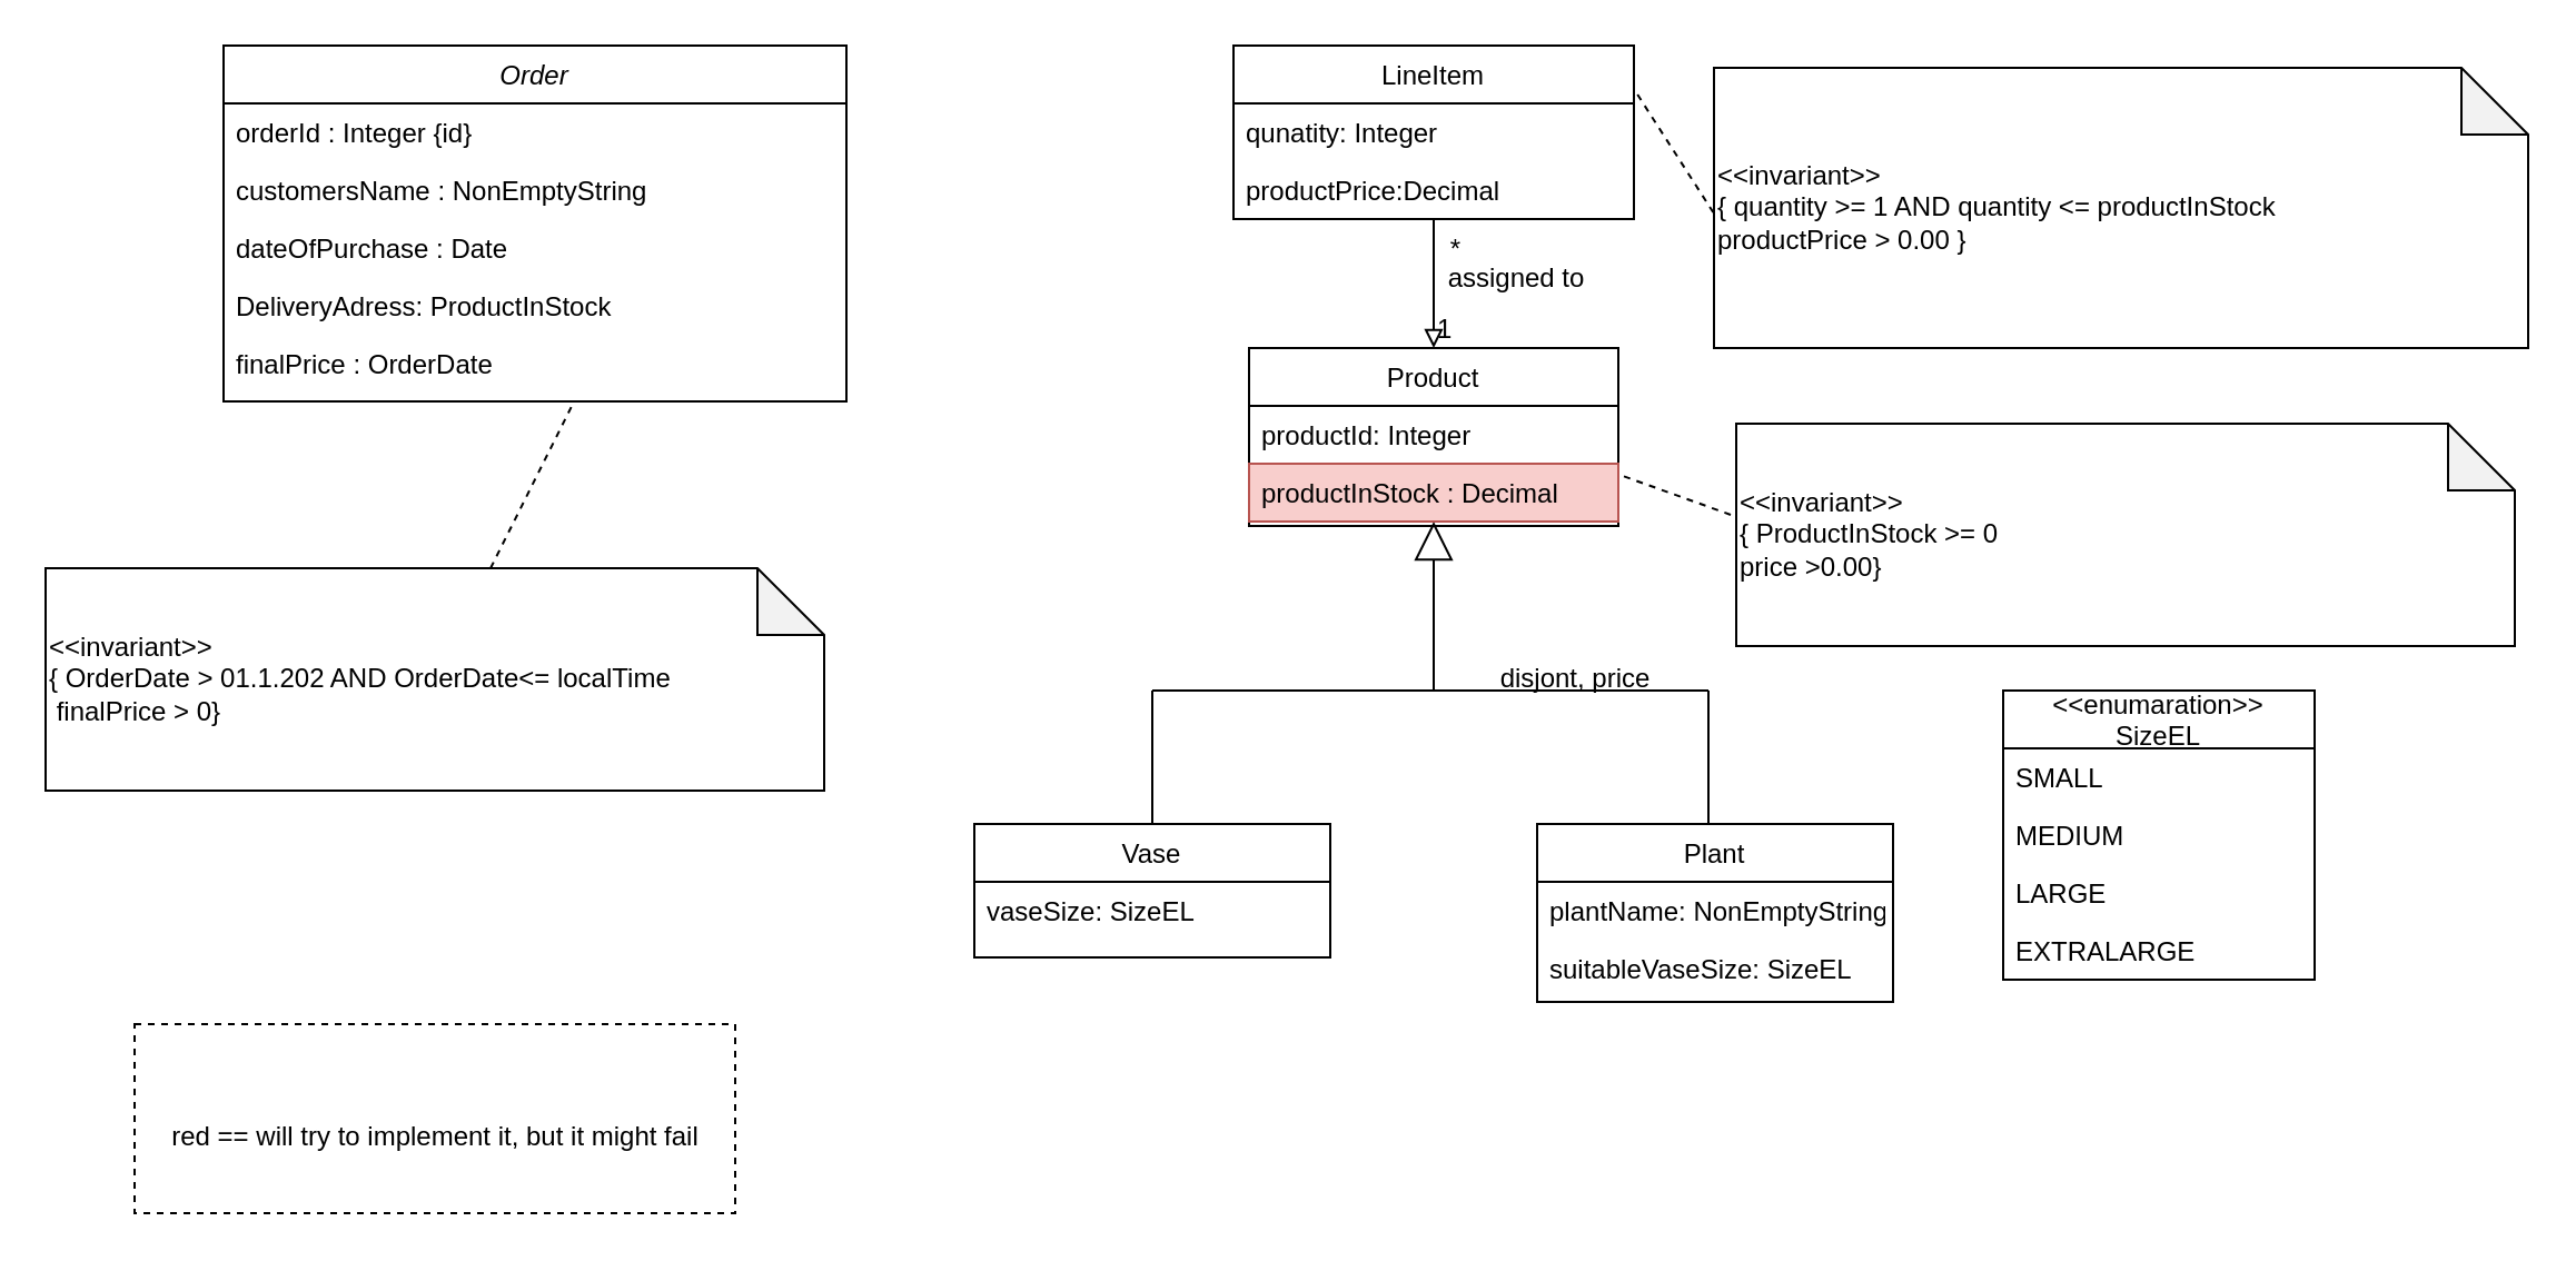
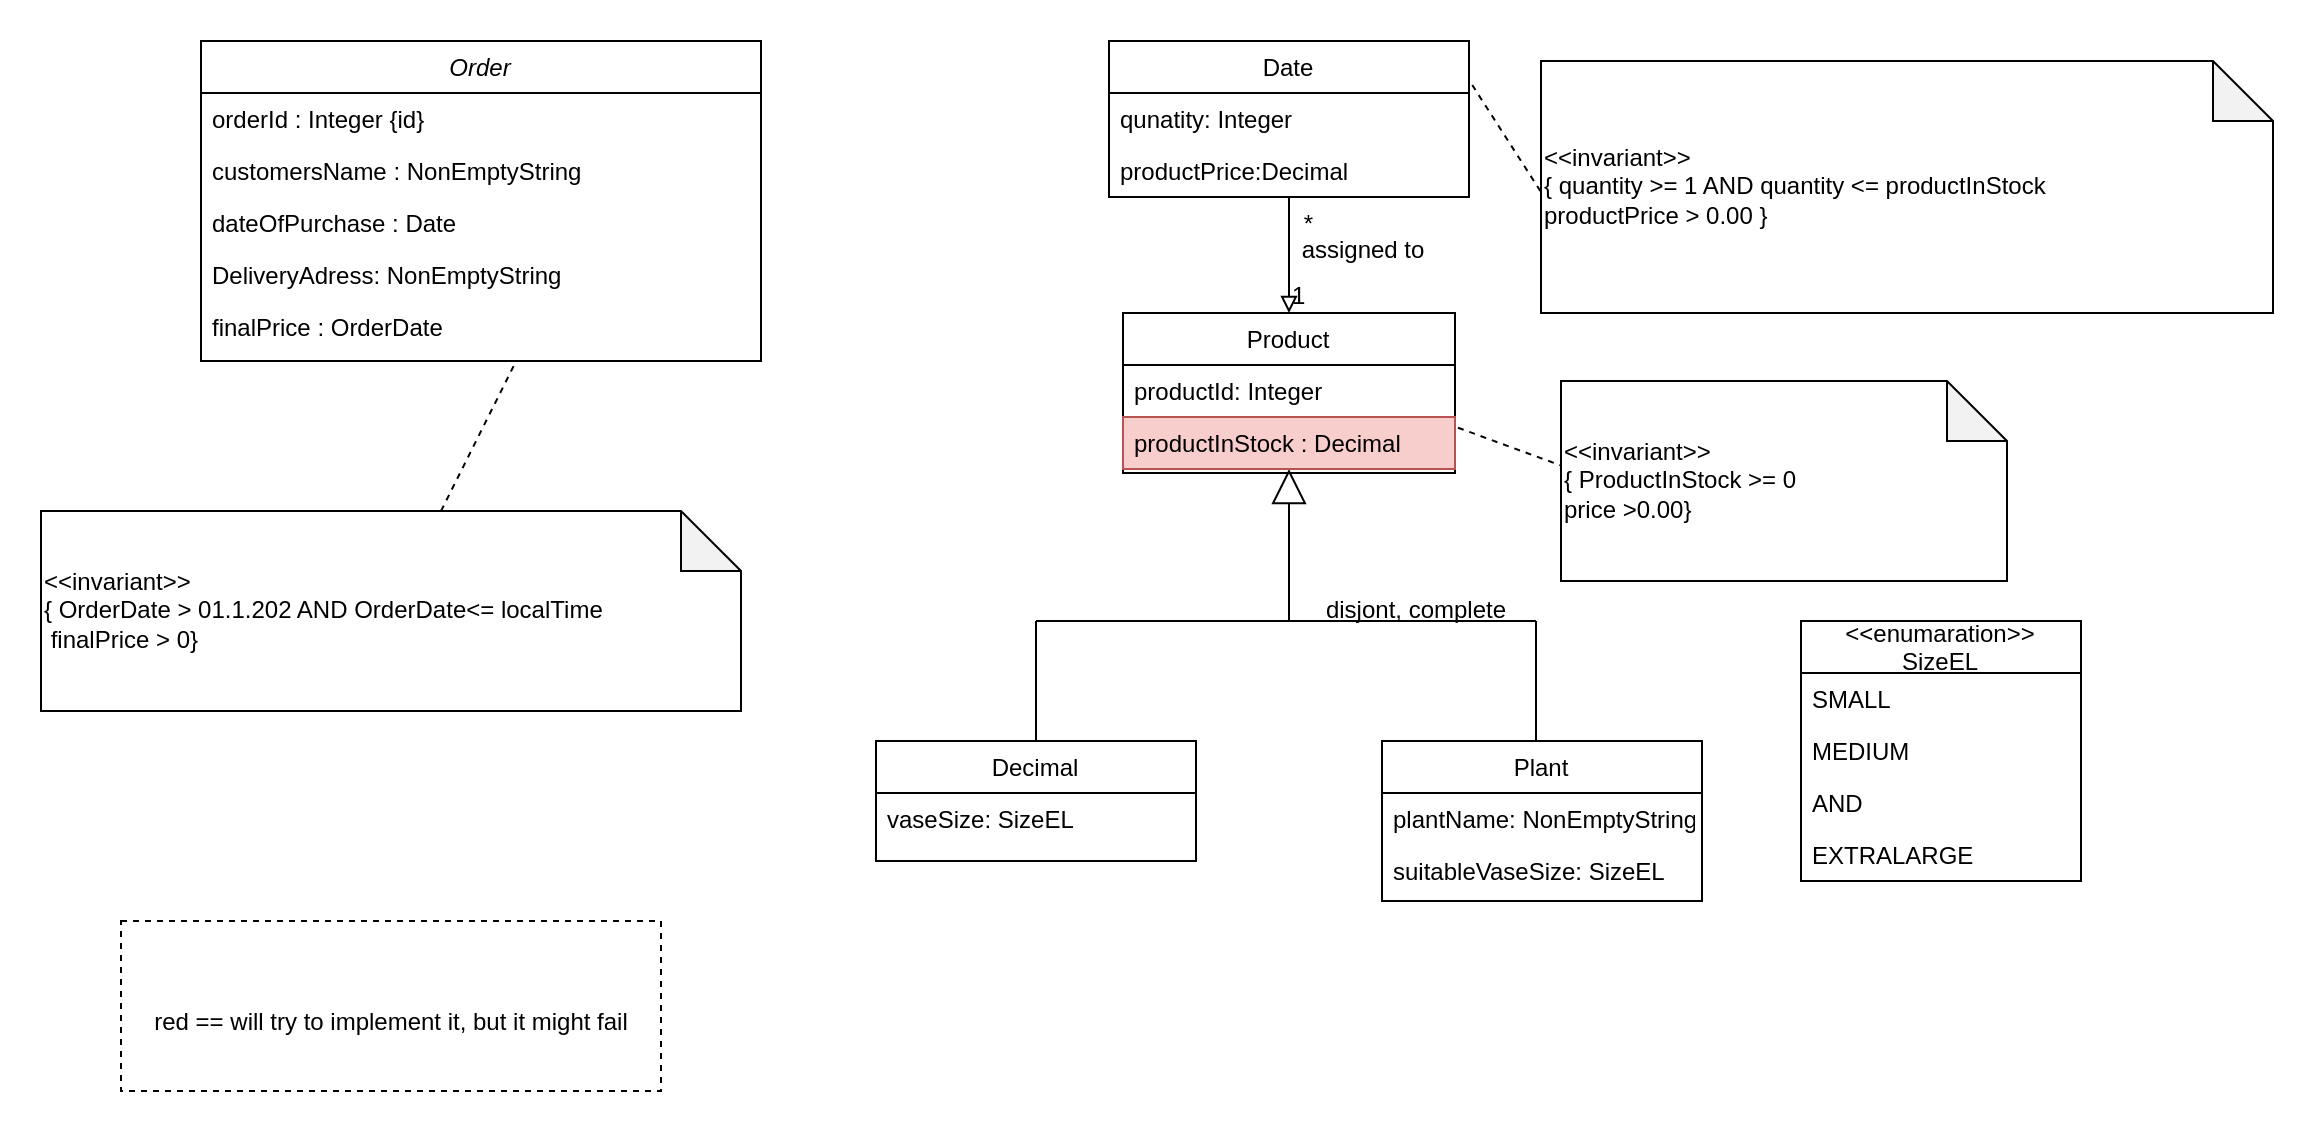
- <mxCell id="22" value="LineItem" style="swimlane;fontStyle=0;childLayout=stackLayout;horizontal=1;startSize=26;fillColor=none;horizontalStack=0;resizeParent=1;resizeParentMax=0;resizeLast=0;collapsible=1;marginBottom=0;" parent="1" vertex="1"><mxGeometry x="554" y="20" width="180" height="78" as="geometry" /></mxCell>
+ <mxCell id="22" value="Date" style="swimlane;fontStyle=0;childLayout=stackLayout;horizontal=1;startSize=26;fillColor=none;horizontalStack=0;resizeParent=1;resizeParentMax=0;resizeLast=0;collapsible=1;marginBottom=0;" parent="1" vertex="1"><mxGeometry x="554" y="20" width="180" height="78" as="geometry" /></mxCell>
- <mxCell id="6" value="DeliveryAdress: ProductInStock" style="text;align=left;verticalAlign=top;spacingLeft=4;spacingRight=4;overflow=hidden;rotatable=0;points=[[0,0.5],[1,0.5]];portConstraint=eastwest;rounded=0;shadow=0;html=0;" parent="2" vertex="1"><mxGeometry y="104" width="280" height="26" as="geometry" /></mxCell>
+ <mxCell id="6" value="DeliveryAdress: NonEmptyString" style="text;align=left;verticalAlign=top;spacingLeft=4;spacingRight=4;overflow=hidden;rotatable=0;points=[[0,0.5],[1,0.5]];portConstraint=eastwest;rounded=0;shadow=0;html=0;" parent="2" vertex="1"><mxGeometry y="104" width="280" height="26" as="geometry" /></mxCell>
- <mxCell id="29" value="&amp;lt;&amp;lt;invariant&amp;gt;&amp;gt;&lt;br&gt;{ ProductInStock &amp;gt;= 0 &lt;br&gt;price &amp;gt;0.00}&amp;nbsp;" style="shape=note;whiteSpace=wrap;html=1;backgroundOutline=1;darkOpacity=0.05;align=left;" parent="1" vertex="1"><mxGeometry x="780" y="190" width="350" height="100" as="geometry" /></mxCell>
+ <mxCell id="29" value="&amp;lt;&amp;lt;invariant&amp;gt;&amp;gt;&lt;br&gt;{ ProductInStock &amp;gt;= 0 &lt;br&gt;price &amp;gt;0.00}&amp;nbsp;" style="shape=note;whiteSpace=wrap;html=1;backgroundOutline=1;darkOpacity=0.05;align=left;" parent="1" vertex="1"><mxGeometry x="780" y="190" width="223" height="100" as="geometry" /></mxCell>
- <mxCell id="35" value="disjont, price" style="text;html=1;strokeColor=none;fillColor=none;align=center;verticalAlign=middle;whiteSpace=wrap;rounded=0;" vertex="1" parent="1"><mxGeometry x="657.5" y="290" width="100" height="30" as="geometry" /></mxCell>
+ <mxCell id="35" value="disjont, complete" style="text;html=1;strokeColor=none;fillColor=none;align=center;verticalAlign=middle;whiteSpace=wrap;rounded=0;" vertex="1" parent="1"><mxGeometry x="657.5" y="290" width="100" height="30" as="geometry" /></mxCell>
- <mxCell id="13" value="Vase" style="swimlane;fontStyle=0;align=center;verticalAlign=top;childLayout=stackLayout;horizontal=1;startSize=26;horizontalStack=0;resizeParent=1;resizeLast=0;collapsible=1;marginBottom=0;rounded=0;shadow=0;strokeWidth=1;" parent="1" vertex="1"><mxGeometry x="437.5" y="370" width="160" height="60" as="geometry"><mxRectangle x="550" y="140" width="160" height="26" as="alternateBounds" /></mxGeometry></mxCell>
+ <mxCell id="13" value="Decimal" style="swimlane;fontStyle=0;align=center;verticalAlign=top;childLayout=stackLayout;horizontal=1;startSize=26;horizontalStack=0;resizeParent=1;resizeLast=0;collapsible=1;marginBottom=0;rounded=0;shadow=0;strokeWidth=1;" parent="1" vertex="1"><mxGeometry x="437.5" y="370" width="160" height="60" as="geometry"><mxRectangle x="550" y="140" width="160" height="26" as="alternateBounds" /></mxGeometry></mxCell>
- <mxCell id="18" value="LARGE" style="text;strokeColor=none;fillColor=none;align=left;verticalAlign=top;spacingLeft=4;spacingRight=4;overflow=hidden;rotatable=0;points=[[0,0.5],[1,0.5]];portConstraint=eastwest;" parent="15" vertex="1"><mxGeometry y="78" width="140" height="26" as="geometry" /></mxCell>
+ <mxCell id="18" value="AND" style="text;strokeColor=none;fillColor=none;align=left;verticalAlign=top;spacingLeft=4;spacingRight=4;overflow=hidden;rotatable=0;points=[[0,0.5],[1,0.5]];portConstraint=eastwest;" parent="15" vertex="1"><mxGeometry y="78" width="140" height="26" as="geometry" /></mxCell>
